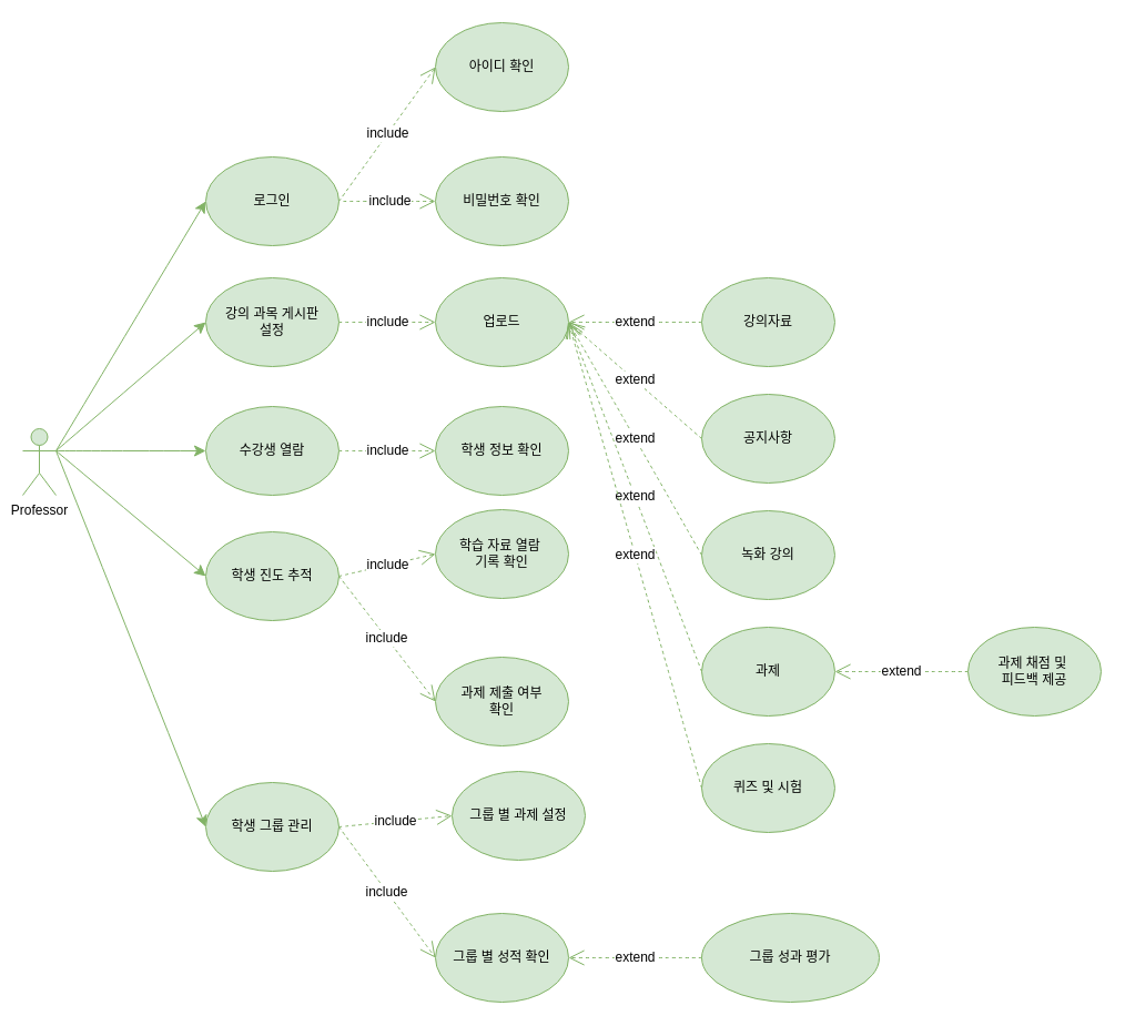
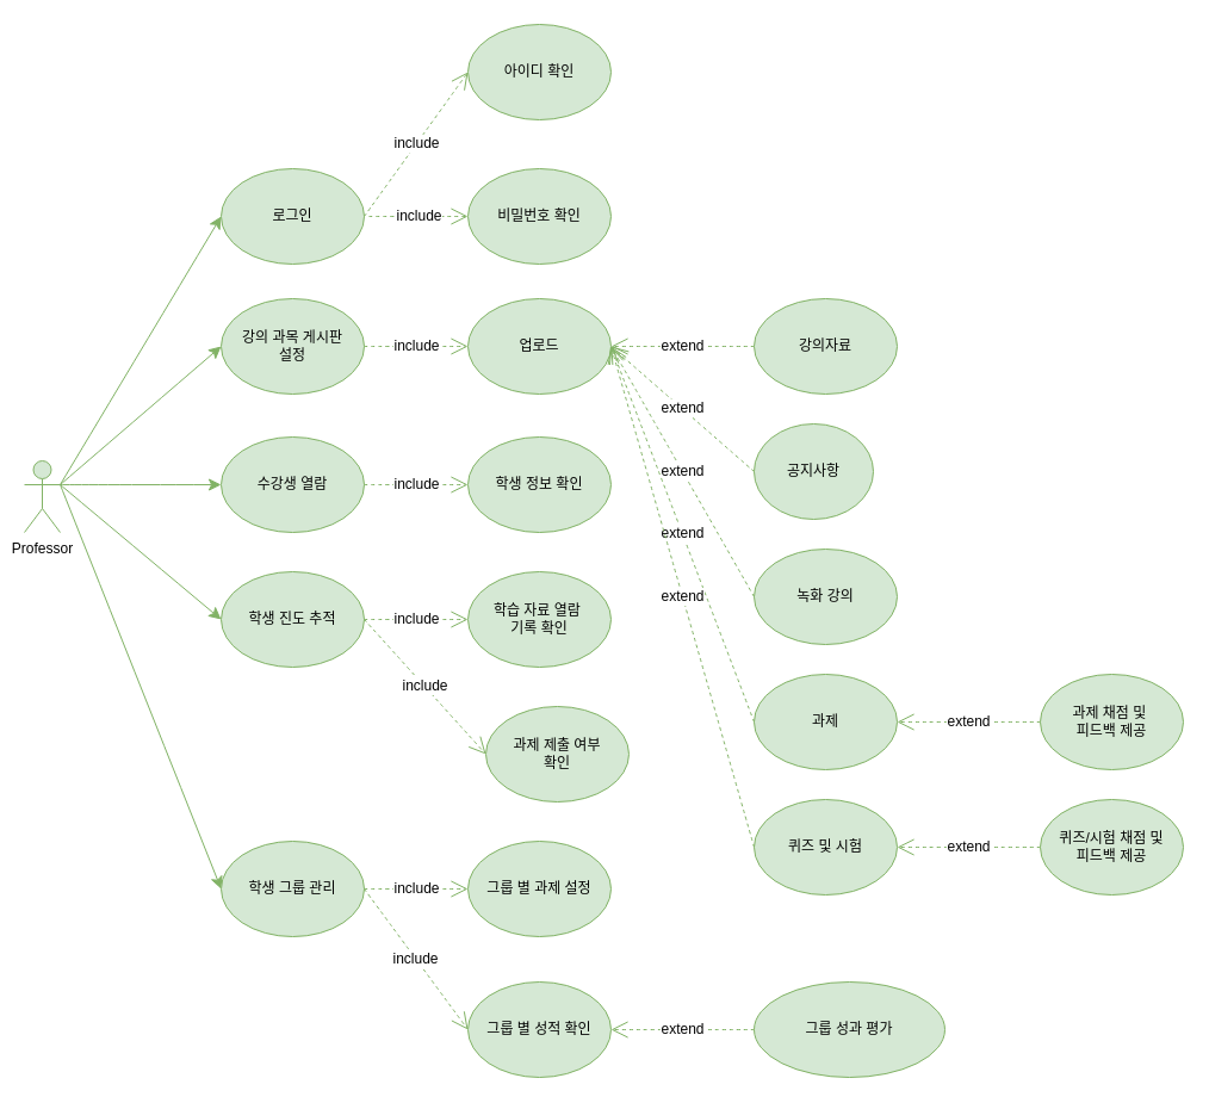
- <mxCell id="31" value="공지사항" style="ellipse;whiteSpace=wrap;html=1;fillColor=#d5e8d4;strokeColor=#82b366;" parent="1" vertex="1"><mxGeometry x="632" y="355" width="120" height="80" as="geometry" /></mxCell>
+ <mxCell id="31" value="공지사항" style="ellipse;whiteSpace=wrap;html=1;fillColor=#d5e8d4;strokeColor=#82b366;" parent="1" vertex="1"><mxGeometry x="632" y="355" width="100" height="80" as="geometry" /></mxCell>
- <mxCell id="19" value="학습 자료 열람&amp;nbsp;&lt;div&gt;기록 확인&lt;/div&gt;" style="ellipse;whiteSpace=wrap;html=1;fillColor=#d5e8d4;strokeColor=#82b366;" parent="1" vertex="1"><mxGeometry x="392" y="459" width="120" height="80" as="geometry" /></mxCell>
+ <mxCell id="19" value="학습 자료 열람&amp;nbsp;&lt;div&gt;기록 확인&lt;/div&gt;" style="ellipse;whiteSpace=wrap;html=1;fillColor=#d5e8d4;strokeColor=#82b366;" parent="1" vertex="1"><mxGeometry x="392" y="479" width="120" height="80" as="geometry" /></mxCell>
- <mxCell id="20" value="과제 제출 여부&lt;div&gt;확인&lt;/div&gt;" style="ellipse;whiteSpace=wrap;html=1;fillColor=#d5e8d4;strokeColor=#82b366;" parent="1" vertex="1"><mxGeometry x="392" y="592" width="120" height="80" as="geometry" /></mxCell>
+ <mxCell id="20" value="과제 제출 여부&lt;div&gt;확인&lt;/div&gt;" style="ellipse;whiteSpace=wrap;html=1;fillColor=#d5e8d4;strokeColor=#82b366;" parent="1" vertex="1"><mxGeometry x="407" y="592" width="120" height="80" as="geometry" /></mxCell>
+ <mxCell id="42" value="extend" style="endArrow=open;endSize=12;dashed=1;html=1;rounded=0;fontSize=12;curved=1;entryX=1;entryY=0.5;entryDx=0;entryDy=0;exitX=0;exitY=0.5;exitDx=0;exitDy=0;fillColor=#d5e8d4;strokeColor=#82b366;" parent="1" source="39" target="35" edge="1"><mxGeometry width="160" relative="1" as="geometry"><mxPoint x="652" y="625" as="sourcePoint" /><mxPoint x="532" y="310" as="targetPoint" /></mxGeometry></mxCell>
+ <mxCell id="39" value="퀴즈/시험 채점 및&lt;div&gt;피드백 제공&lt;/div&gt;" style="ellipse;whiteSpace=wrap;html=1;fillColor=#d5e8d4;strokeColor=#82b366;" parent="1" vertex="1"><mxGeometry x="872" y="670" width="120" height="80" as="geometry" /></mxCell>
- <mxCell id="21" value="그룹 별 과제 설정" style="ellipse;whiteSpace=wrap;html=1;fillColor=#d5e8d4;strokeColor=#82b366;" parent="1" vertex="1"><mxGeometry x="407" y="695" width="120" height="80" as="geometry" /></mxCell>
+ <mxCell id="21" value="그룹 별 과제 설정" style="ellipse;whiteSpace=wrap;html=1;fillColor=#d5e8d4;strokeColor=#82b366;" parent="1" vertex="1"><mxGeometry x="392" y="705" width="120" height="80" as="geometry" /></mxCell>
